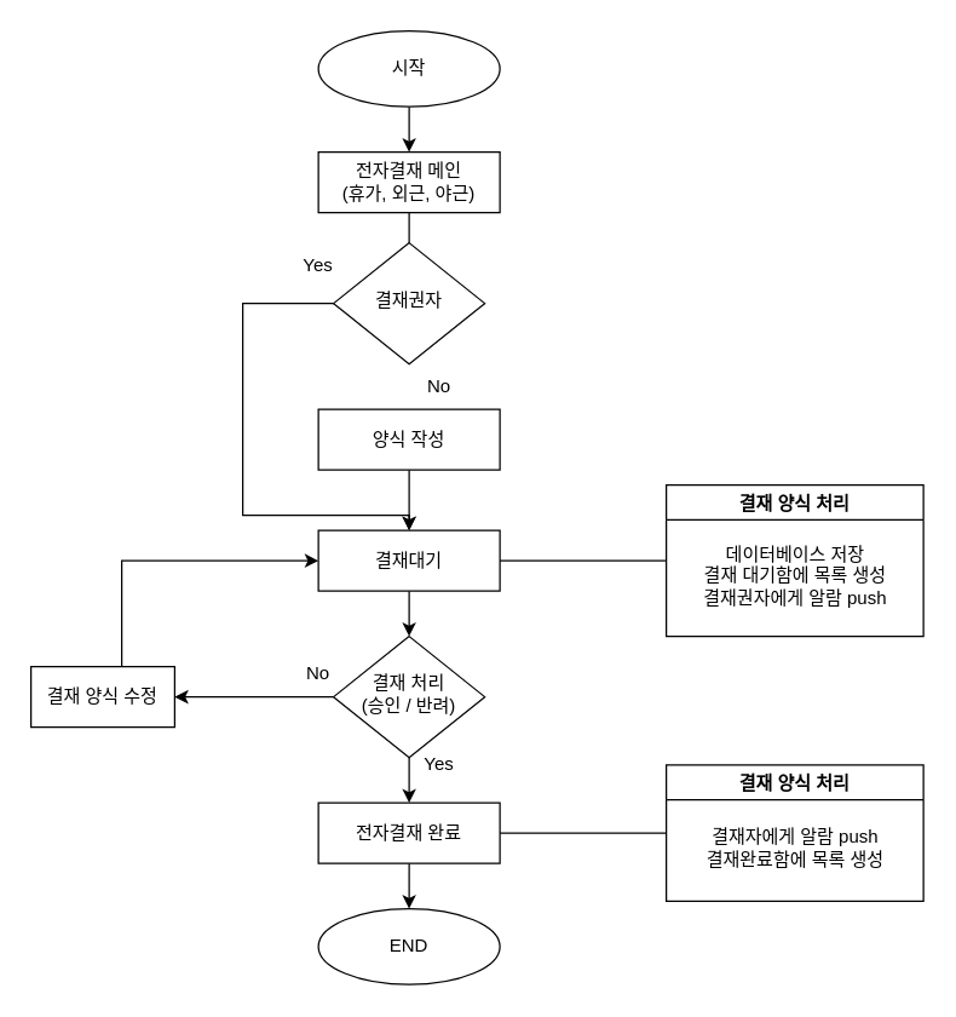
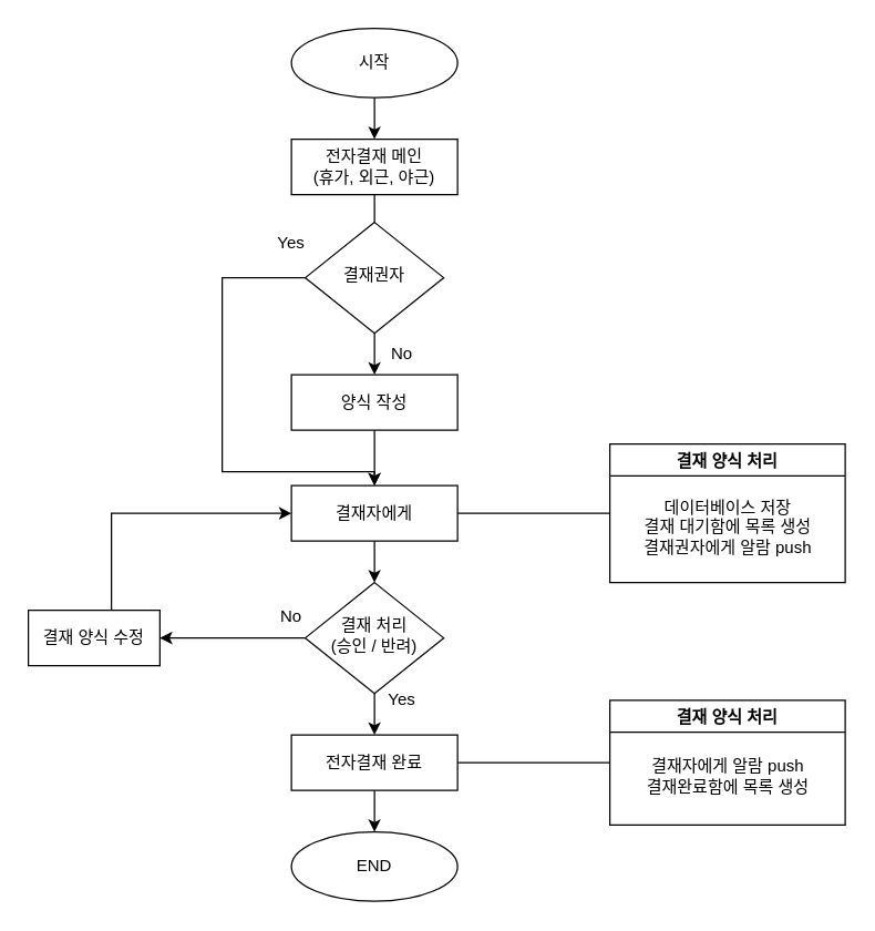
+ <mxCell id="2" style="edgeStyle=orthogonalEdgeStyle;rounded=0;orthogonalLoop=1;jettySize=auto;html=1;exitX=0.5;exitY=1;exitDx=0;exitDy=0;entryX=0.5;entryY=0;entryDx=0;entryDy=0;startArrow=none;" parent="1" source="27" target="7" edge="1"><mxGeometry relative="1" as="geometry"><mxPoint x="270" y="180" as="targetPoint" /></mxGeometry></mxCell>
- <mxCell id="9" value="결재대기" style="rounded=1;whiteSpace=wrap;html=1;fontSize=12;glass=0;strokeWidth=1;shadow=0;arcSize=0;" vertex="1" parent="1"><mxGeometry x="210" y="350" width="120" height="40" as="geometry" /></mxCell>
+ <mxCell id="9" value="결재자에게" style="rounded=1;whiteSpace=wrap;html=1;fontSize=12;glass=0;strokeWidth=1;shadow=0;arcSize=0;" vertex="1" parent="1"><mxGeometry x="210" y="350" width="120" height="40" as="geometry" /></mxCell>
